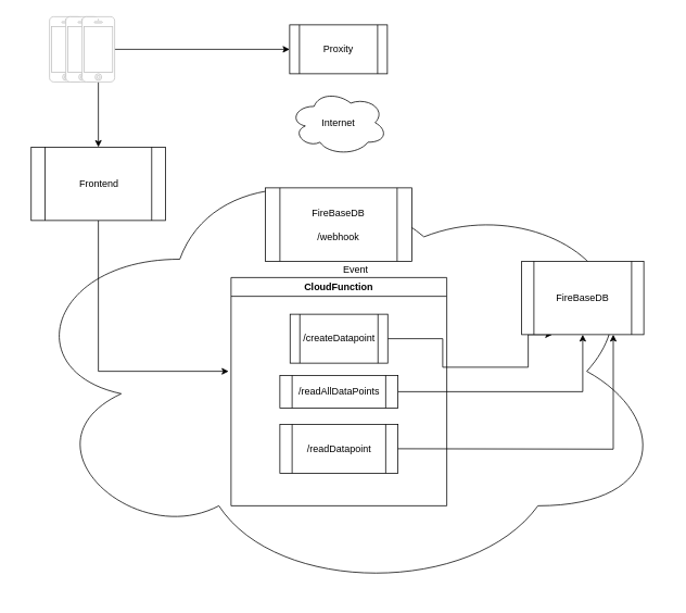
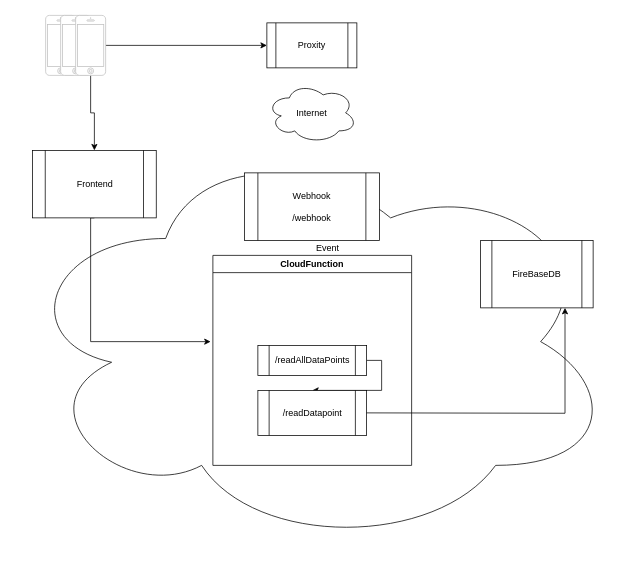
- <mxCell id="21" value="Frontend" style="shape=process;whiteSpace=wrap;html=1;backgroundOutline=1;" vertex="1" parent="1"><mxGeometry x="37.5" y="180" width="165" height="90" as="geometry" /></mxCell>
+ <mxCell id="21" value="Frontend" style="shape=process;whiteSpace=wrap;html=1;backgroundOutline=1;" vertex="1" parent="1"><mxGeometry x="42.5" y="200" width="165" height="90" as="geometry" /></mxCell>
- <mxCell id="3" value="&lt;div&gt;FireBaseDB&lt;/div&gt;&lt;br&gt;/webhook" style="shape=process;whiteSpace=wrap;html=1;backgroundOutline=1;" vertex="1" parent="1"><mxGeometry x="325" y="230" width="180" height="90" as="geometry" /></mxCell>
+ <mxCell id="3" value="&lt;div&gt;Webhook&lt;/div&gt;&lt;br&gt;/webhook" style="shape=process;whiteSpace=wrap;html=1;backgroundOutline=1;" vertex="1" parent="1"><mxGeometry x="325" y="230" width="180" height="90" as="geometry" /></mxCell>
- <mxCell id="12" value="/createDatapoint" style="shape=process;whiteSpace=wrap;html=1;backgroundOutline=1;" vertex="1" parent="1"><mxGeometry x="355.5" y="385" width="120" height="60" as="geometry" /></mxCell>
- <mxCell id="11" style="edgeStyle=orthogonalEdgeStyle;rounded=0;orthogonalLoop=1;jettySize=auto;html=1;exitX=1;exitY=0.5;exitDx=0;exitDy=0;entryX=0.25;entryY=1;entryDx=0;entryDy=0;" edge="1" parent="1" source="12" target="13"><mxGeometry relative="1" as="geometry"><Array as="points"><mxPoint x="543" y="415" /><mxPoint x="543" y="450" /><mxPoint x="648" y="450" /><mxPoint x="648" y="410" /></Array></mxGeometry></mxCell>
- <mxCell id="14" style="edgeStyle=orthogonalEdgeStyle;rounded=0;orthogonalLoop=1;jettySize=auto;html=1;exitX=1;exitY=0.5;exitDx=0;exitDy=0;entryX=0.5;entryY=1;entryDx=0;entryDy=0;startArrow=none;startFill=0;" edge="1" parent="1" source="15" target="13"><mxGeometry relative="1" as="geometry" /></mxCell>
+ <mxCell id="14" style="edgeStyle=orthogonalEdgeStyle;rounded=0;orthogonalLoop=1;jettySize=auto;html=1;exitX=1;exitY=0.5;exitDx=0;exitDy=0;startArrow=none;startFill=0;" edge="1" parent="1" source="15" target="18"><mxGeometry relative="1" as="geometry" /></mxCell>
